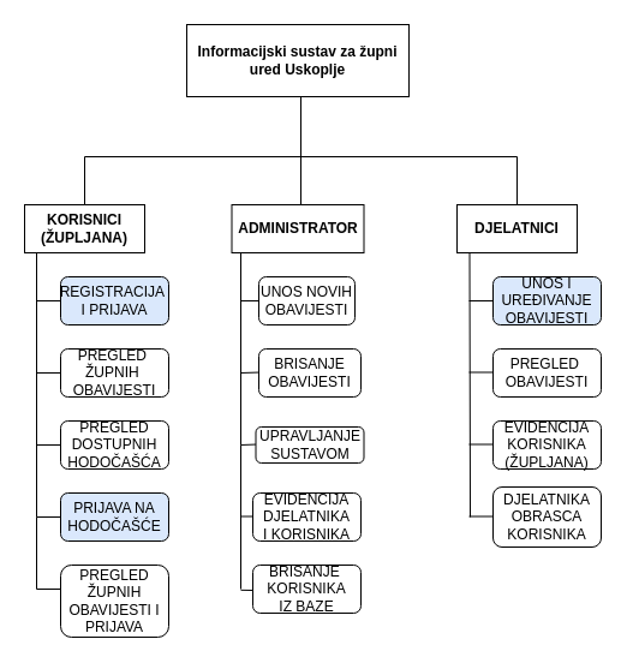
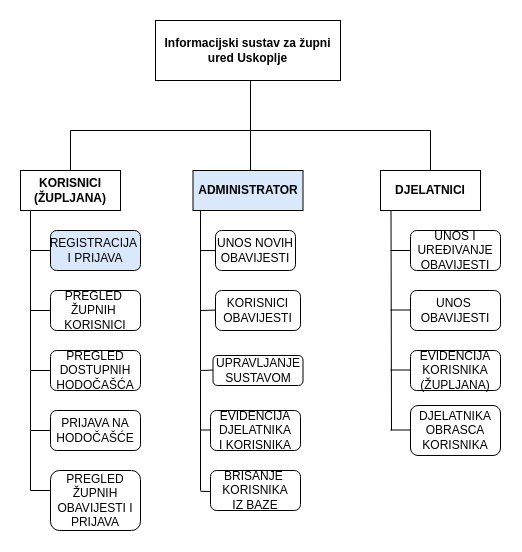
- <mxCell id="10" value="&lt;b&gt;ADMINISTRATOR&lt;/b&gt;" style="rounded=0;whiteSpace=wrap;html=1;" parent="1" vertex="1"><mxGeometry x="192.5" y="170" width="110" height="40" as="geometry" /></mxCell>
+ <mxCell id="10" value="&lt;b&gt;ADMINISTRATOR&lt;/b&gt;" style="rounded=0;whiteSpace=wrap;html=1;fillColor=#dae8fc;" parent="1" vertex="1"><mxGeometry x="192.5" y="170" width="110" height="40" as="geometry" /></mxCell>
- <mxCell id="32" value="UNOS I UREĐIVANJE&lt;div&gt;OBAVIJESTI&lt;/div&gt;" style="rounded=1;whiteSpace=wrap;html=1;fillColor=#dae8fc;" parent="1" vertex="1"><mxGeometry x="410" y="230" width="90" height="40" as="geometry" /></mxCell>
+ <mxCell id="32" value="UNOS I UREĐIVANJE&lt;div&gt;OBAVIJESTI&lt;/div&gt;" style="rounded=1;whiteSpace=wrap;html=1;" parent="1" vertex="1"><mxGeometry x="410" y="230" width="90" height="40" as="geometry" /></mxCell>
- <mxCell id="15" value="PREGLED&amp;nbsp;&lt;div&gt;ŽUPNIH&amp;nbsp;&lt;/div&gt;&lt;div&gt;OBAVIJESTI&lt;/div&gt;" style="rounded=1;whiteSpace=wrap;html=1;" parent="1" vertex="1"><mxGeometry x="50" y="290" width="90" height="40" as="geometry" /></mxCell>
+ <mxCell id="15" value="PREGLED&amp;nbsp;&lt;div&gt;ŽUPNIH&amp;nbsp;&lt;/div&gt;&lt;div&gt;KORISNICI&lt;/div&gt;" style="rounded=1;whiteSpace=wrap;html=1;" parent="1" vertex="1"><mxGeometry x="50" y="290" width="90" height="40" as="geometry" /></mxCell>
- <mxCell id="27" value="BRISANJE&lt;div&gt;OBAVIJESTI&lt;/div&gt;" style="rounded=1;whiteSpace=wrap;html=1;" parent="1" vertex="1"><mxGeometry x="215" y="290" width="85" height="40" as="geometry" /></mxCell>
+ <mxCell id="27" value="KORISNICI&lt;div&gt;OBAVIJESTI&lt;/div&gt;" style="rounded=1;whiteSpace=wrap;html=1;" parent="1" vertex="1"><mxGeometry x="215" y="290" width="85" height="40" as="geometry" /></mxCell>
- <mxCell id="37" value="PREGLED&amp;nbsp;&lt;div&gt;OBAVIJESTI&lt;/div&gt;" style="rounded=1;whiteSpace=wrap;html=1;" parent="1" vertex="1"><mxGeometry x="410" y="290" width="90" height="40" as="geometry" /></mxCell>
+ <mxCell id="37" value="UNOS&amp;nbsp;&lt;div&gt;OBAVIJESTI&lt;/div&gt;" style="rounded=1;whiteSpace=wrap;html=1;" parent="1" vertex="1"><mxGeometry x="410" y="290" width="90" height="40" as="geometry" /></mxCell>
- <mxCell id="19" value="PRIJAVA NA&lt;div&gt;HODOČAŠĆE&lt;/div&gt;" style="rounded=1;whiteSpace=wrap;html=1;fillColor=#dae8fc;" parent="1" vertex="1"><mxGeometry x="50" y="410" width="90" height="40" as="geometry" /></mxCell>
+ <mxCell id="19" value="PRIJAVA NA&lt;div&gt;HODOČAŠĆE&lt;/div&gt;" style="rounded=1;whiteSpace=wrap;html=1;" parent="1" vertex="1"><mxGeometry x="50" y="410" width="90" height="40" as="geometry" /></mxCell>
